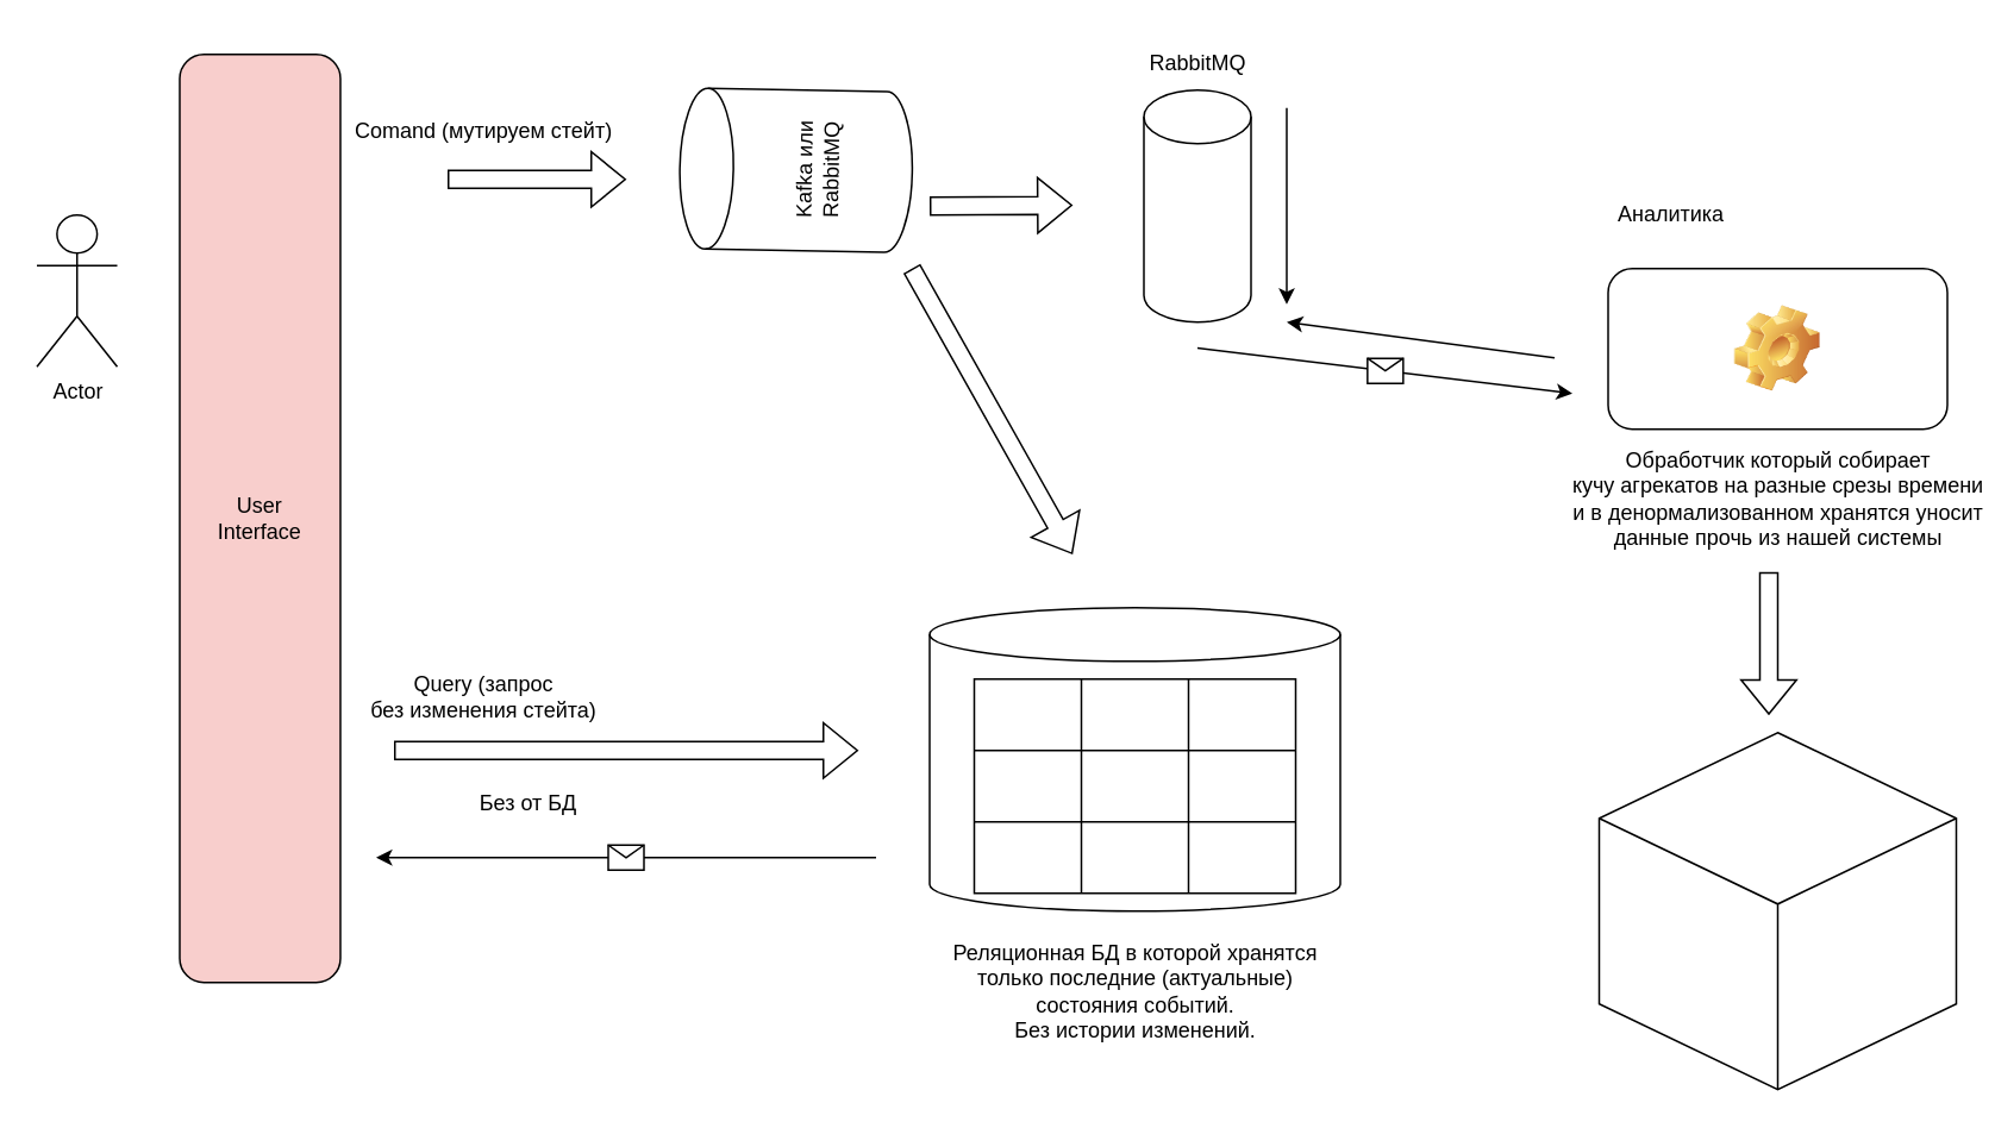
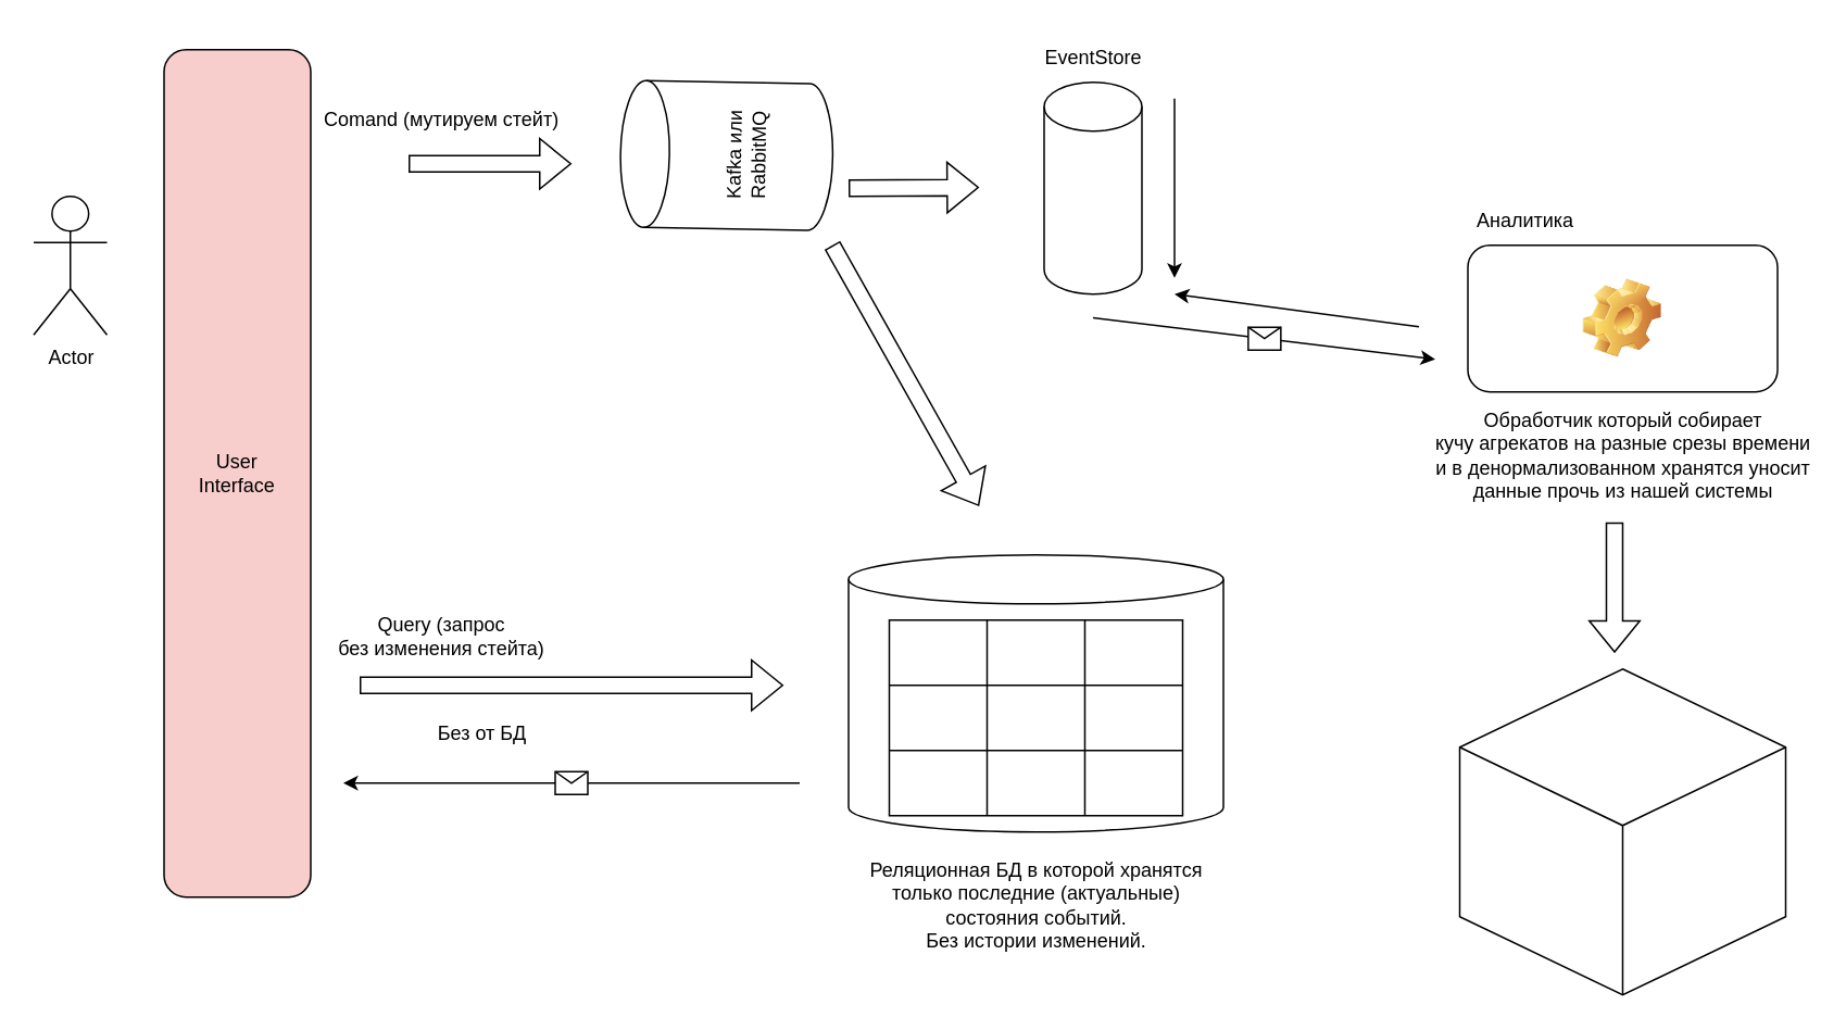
- <mxCell id="10" value="RabbitMQ" style="text;html=1;align=center;verticalAlign=middle;resizable=0;points=[];autosize=1;strokeColor=none;fillColor=none;" vertex="1" parent="1"><mxGeometry x="630" y="20" width="80" height="30" as="geometry" /></mxCell>
+ <mxCell id="10" value="EventStore" style="text;html=1;align=center;verticalAlign=middle;resizable=0;points=[];autosize=1;strokeColor=none;fillColor=none;" vertex="1" parent="1"><mxGeometry x="630" y="20" width="80" height="30" as="geometry" /></mxCell>
- <mxCell id="38" value="Аналитика" style="text;html=1;align=center;verticalAlign=middle;resizable=0;points=[];autosize=1;strokeColor=none;fillColor=none;" vertex="1" parent="1"><mxGeometry x="895" y="105" width="80" height="30" as="geometry" /></mxCell>
+ <mxCell id="38" value="Аналитика" style="text;html=1;align=center;verticalAlign=middle;resizable=0;points=[];autosize=1;strokeColor=none;fillColor=none;" vertex="1" parent="1"><mxGeometry x="895" y="120" width="80" height="30" as="geometry" /></mxCell>
